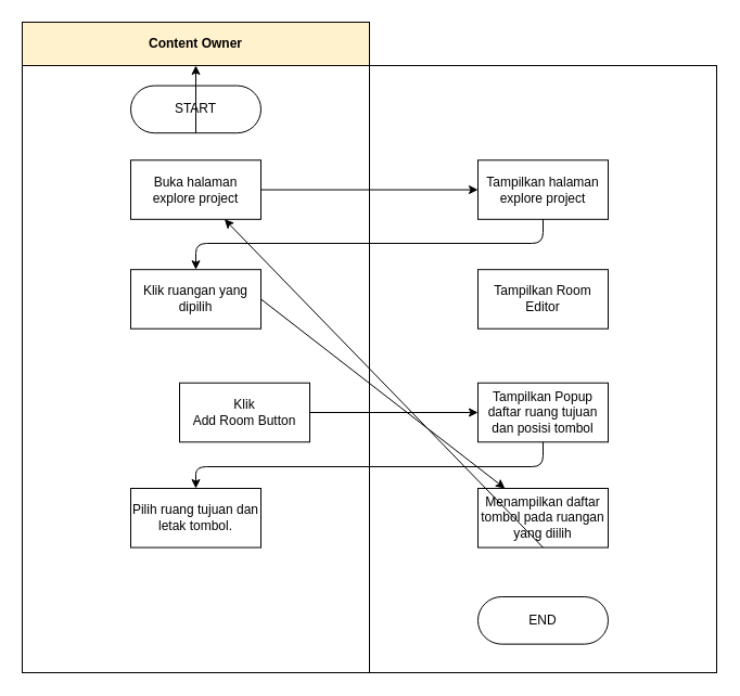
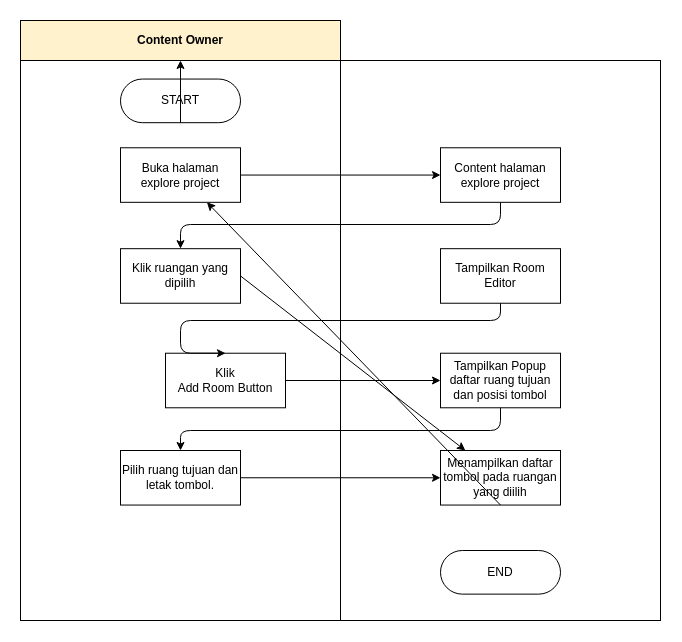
- <mxCell id="9" value="Tampilkan halaman&lt;div&gt;explore project&lt;br&gt;&lt;/div&gt;" style="rounded=0;whiteSpace=wrap;html=1;" parent="3" vertex="1"><mxGeometry x="420" y="87.273" width="120" height="54.545" as="geometry" /></mxCell>
+ <mxCell id="9" value="Content halaman&lt;div&gt;explore project&lt;br&gt;&lt;/div&gt;" style="rounded=0;whiteSpace=wrap;html=1;" parent="3" vertex="1"><mxGeometry x="420" y="87.273" width="120" height="54.545" as="geometry" /></mxCell>
+ <mxCell id="16" value="" style="endArrow=classic;html=1;entryX=0.5;entryY=0;entryDx=0;entryDy=0;edgeStyle=orthogonalEdgeStyle;exitX=0.5;exitY=1;exitDx=0;exitDy=0;" edge="1" parent="3" source="14" target="15"><mxGeometry width="50" height="50" relative="1" as="geometry"><mxPoint x="490" y="151.818" as="sourcePoint" /><mxPoint x="170" y="198.182" as="targetPoint" /><Array as="points"><mxPoint x="480" y="260" /><mxPoint x="160" y="260" /></Array></mxGeometry></mxCell>
+ <mxCell id="23" value="" style="endArrow=classic;html=1;exitX=1;exitY=0.5;exitDx=0;exitDy=0;" edge="1" parent="3" source="19" target="21"><mxGeometry width="50" height="50" relative="1" as="geometry"><mxPoint x="360" y="350" as="sourcePoint" /><mxPoint x="410" y="300" as="targetPoint" /></mxGeometry></mxCell>
